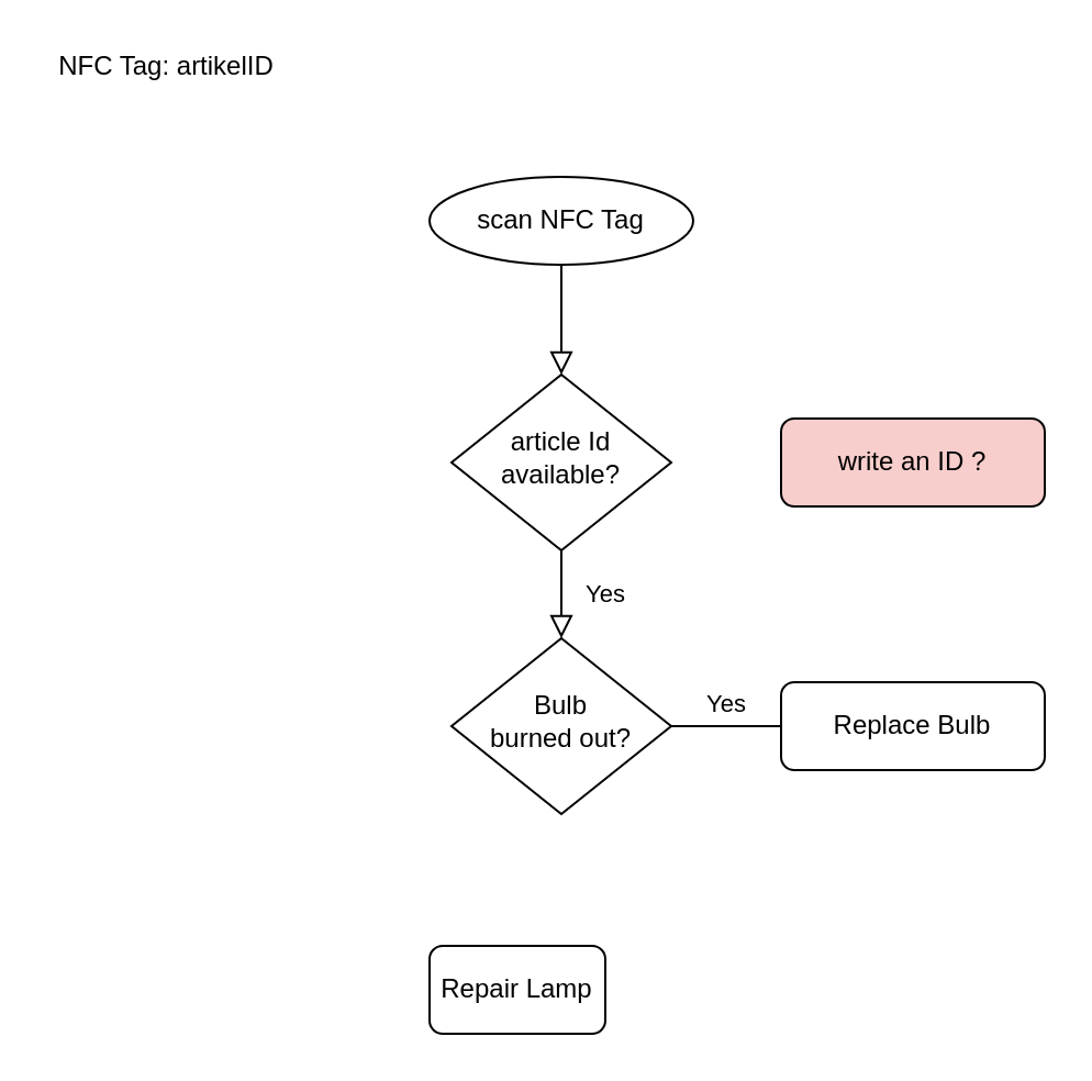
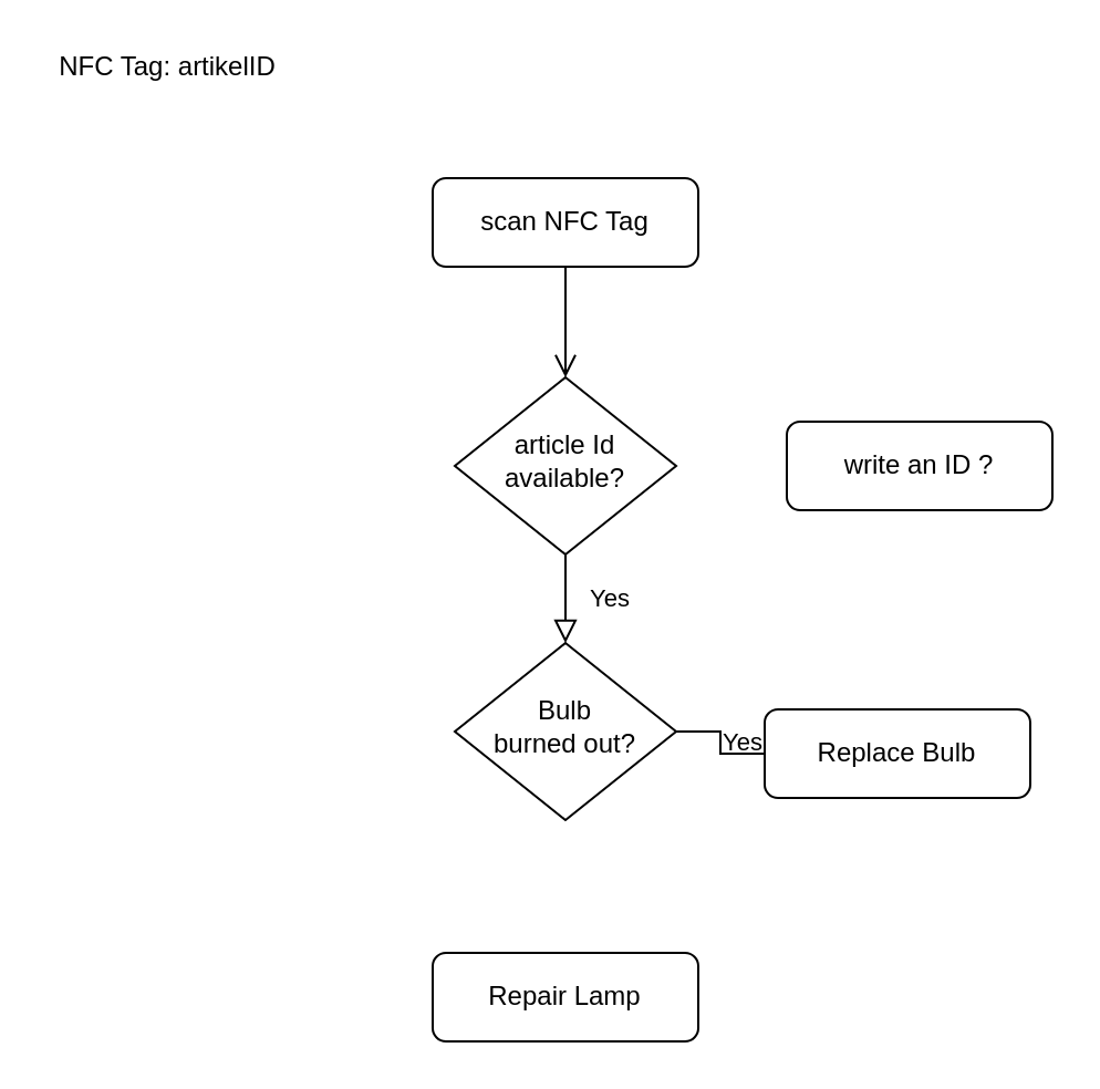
- <mxCell id="3" value="scan NFC Tag" style="ellipse;whiteSpace=wrap;html=1;fontSize=12;glass=0;strokeWidth=1;shadow=0;" parent="1" vertex="1"><mxGeometry x="195" y="80" width="120" height="40" as="geometry" /></mxCell>
+ <mxCell id="3" value="scan NFC Tag" style="rounded=1;whiteSpace=wrap;html=1;fontSize=12;glass=0;strokeWidth=1;shadow=0;" parent="1" vertex="1"><mxGeometry x="195" y="80" width="120" height="40" as="geometry" /></mxCell>
- <mxCell id="2" value="" style="rounded=0;html=1;jettySize=auto;orthogonalLoop=1;fontSize=11;endArrow=block;endFill=0;endSize=8;strokeWidth=1;shadow=0;labelBackgroundColor=none;edgeStyle=orthogonalEdgeStyle;" parent="1" source="3" target="5" edge="1"><mxGeometry relative="1" as="geometry" /></mxCell>
+ <mxCell id="2" value="" style="rounded=0;html=1;jettySize=auto;orthogonalLoop=1;fontSize=11;endArrow=open;endFill=0;endSize=8;strokeWidth=1;shadow=0;labelBackgroundColor=none;edgeStyle=orthogonalEdgeStyle;" parent="1" source="3" target="5" edge="1"><mxGeometry relative="1" as="geometry" /></mxCell>
- <mxCell id="6" value="write an ID ?" style="rounded=1;whiteSpace=wrap;html=1;fontSize=12;glass=0;strokeWidth=1;shadow=0;fillColor=#f8cecc;" parent="1" vertex="1"><mxGeometry x="355" y="190" width="120" height="40" as="geometry" /></mxCell>
+ <mxCell id="6" value="write an ID ?" style="rounded=1;whiteSpace=wrap;html=1;fontSize=12;glass=0;strokeWidth=1;shadow=0;" parent="1" vertex="1"><mxGeometry x="355" y="190" width="120" height="40" as="geometry" /></mxCell>
- <mxCell id="10" value="Replace Bulb" style="rounded=1;whiteSpace=wrap;html=1;fontSize=12;glass=0;strokeWidth=1;shadow=0;" parent="1" vertex="1"><mxGeometry x="355" y="310" width="120" height="40" as="geometry" /></mxCell>
+ <mxCell id="10" value="Replace Bulb" style="rounded=1;whiteSpace=wrap;html=1;fontSize=12;glass=0;strokeWidth=1;shadow=0;" parent="1" vertex="1"><mxGeometry x="345" y="320" width="120" height="40" as="geometry" /></mxCell>
- <mxCell id="9" value="Repair Lamp" style="rounded=1;whiteSpace=wrap;html=1;fontSize=12;glass=0;strokeWidth=1;shadow=0;" parent="1" vertex="1"><mxGeometry x="195" y="430" width="80" height="40" as="geometry" /></mxCell>
+ <mxCell id="9" value="Repair Lamp" style="rounded=1;whiteSpace=wrap;html=1;fontSize=12;glass=0;strokeWidth=1;shadow=0;" parent="1" vertex="1"><mxGeometry x="195" y="430" width="120" height="40" as="geometry" /></mxCell>
